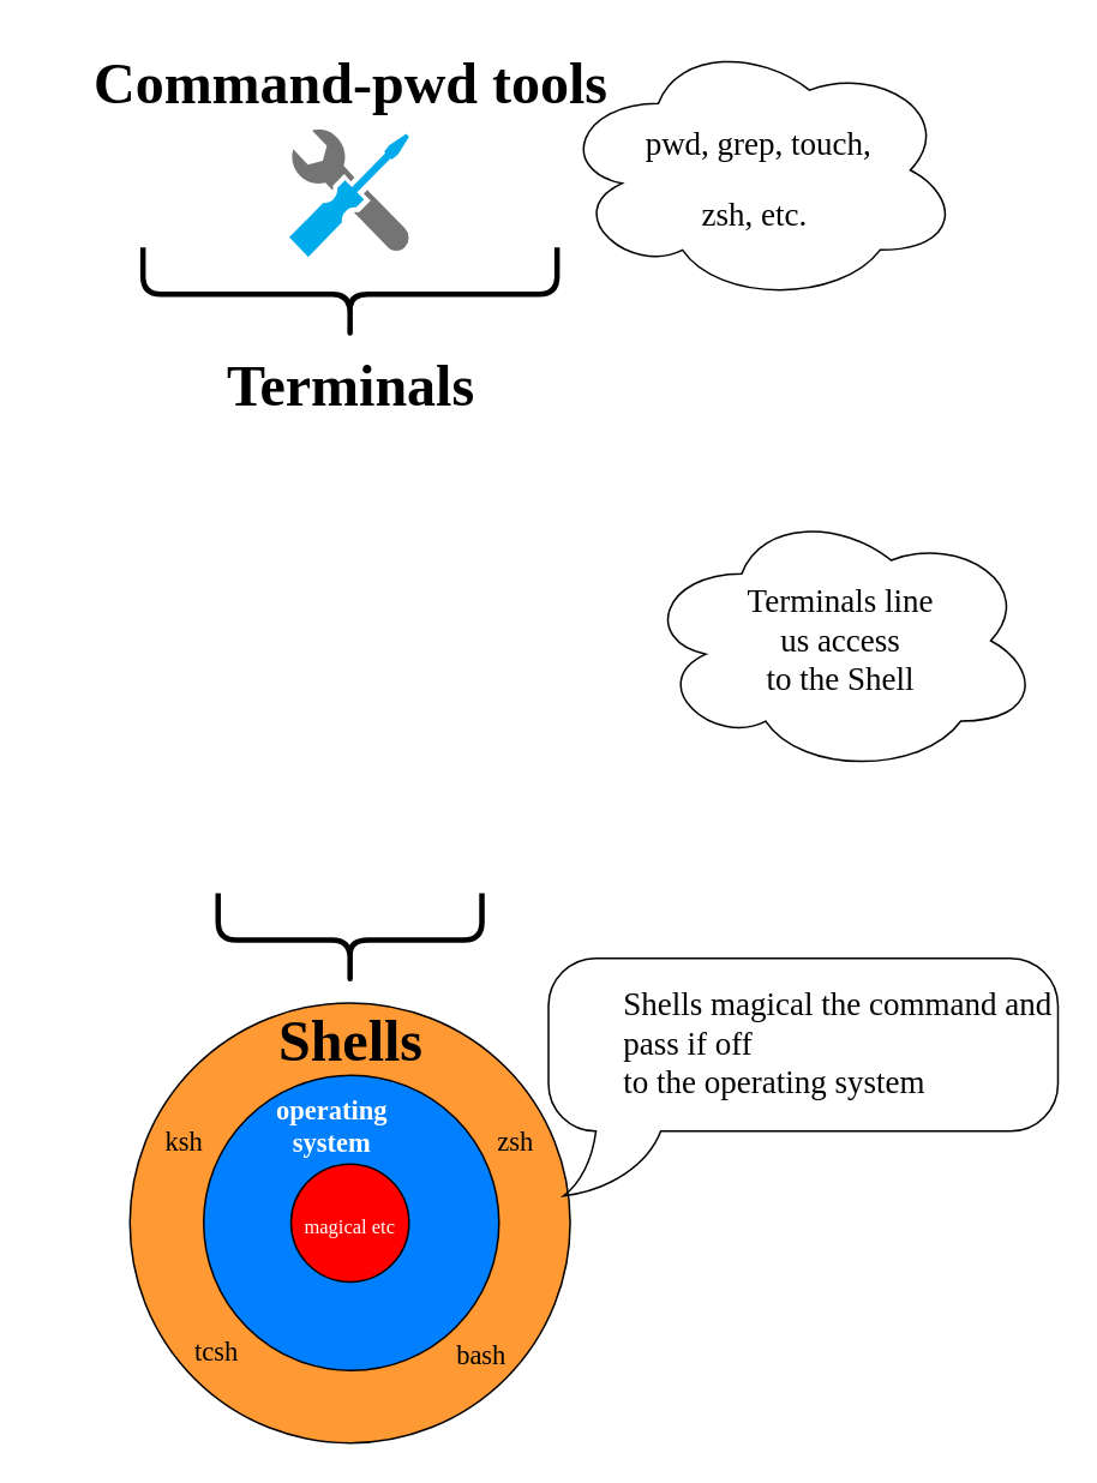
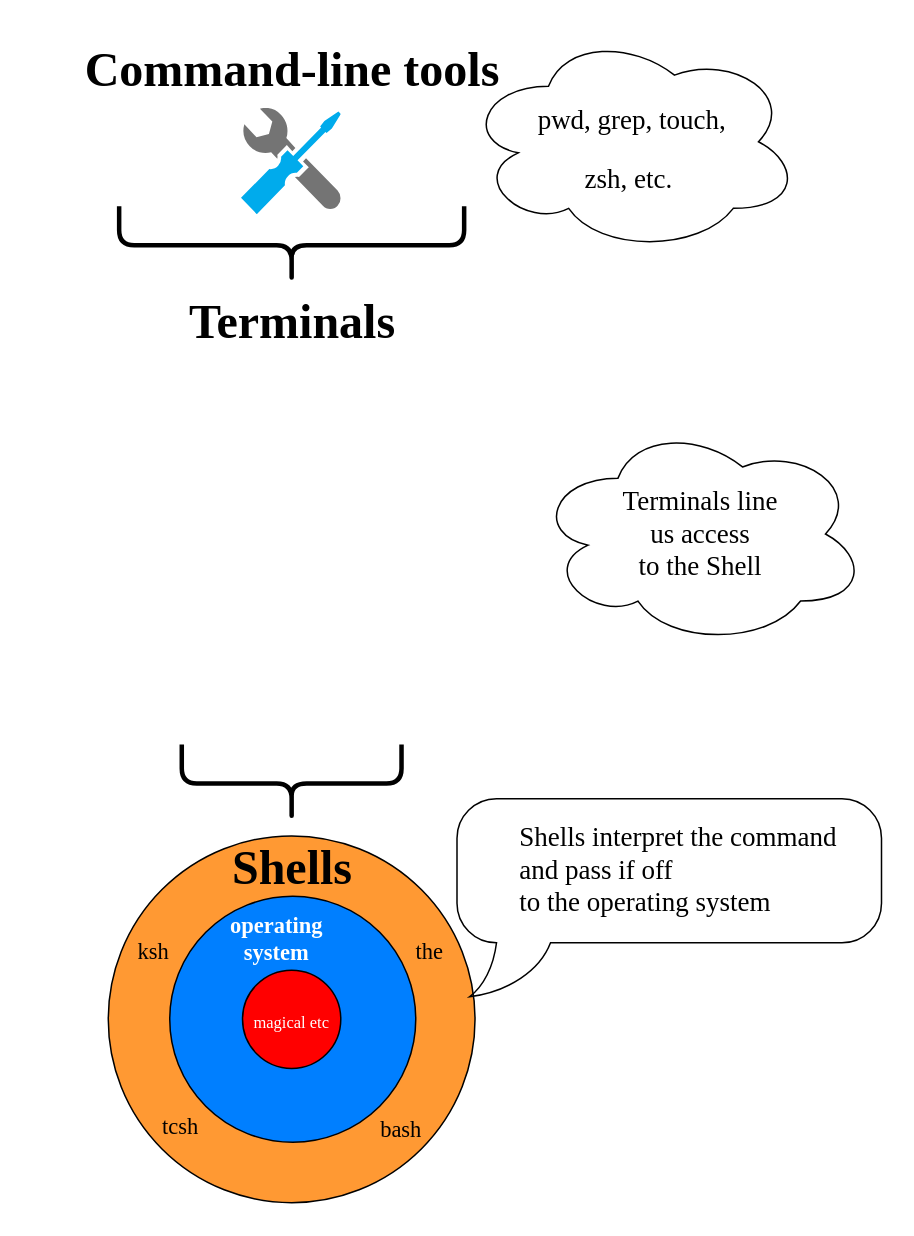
- <mxCell id="4" value="Command-pwd tools" style="text;html=1;strokeColor=none;fillColor=none;align=center;verticalAlign=middle;whiteSpace=wrap;rounded=0;fontFamily=Ubuntu Mono;fontSize=32;fontStyle=1" vertex="1" parent="1"><mxGeometry x="28" y="20" width="333" height="52" as="geometry" /></mxCell>
+ <mxCell id="4" value="Command-line tools" style="text;html=1;strokeColor=none;fillColor=none;align=center;verticalAlign=middle;whiteSpace=wrap;rounded=0;fontFamily=Ubuntu Mono;fontSize=32;fontStyle=1" vertex="1" parent="1"><mxGeometry x="28" y="20" width="333" height="52" as="geometry" /></mxCell>
- <mxCell id="19" value="&lt;blockquote style=&quot;margin: 0 0 0 40px ; border: none ; padding: 0px&quot;&gt;&lt;div&gt;&lt;font color=&quot;#000000&quot; style=&quot;font-size: 18px&quot;&gt;Shells magical the command and pass if off&amp;nbsp;&lt;/font&gt;&lt;/div&gt;&lt;div&gt;&lt;font color=&quot;#000000&quot; style=&quot;font-size: 18px&quot;&gt;to the operating system&lt;/font&gt;&lt;/div&gt;&lt;/blockquote&gt;" style="whiteSpace=wrap;html=1;shape=mxgraph.basic.roundRectCallout;dx=21.6;dy=36;size=26.35;boundedLbl=1;fontFamily=Ubuntu Mono;fontSize=15;fontColor=#FFFFFF;strokeWidth=1;fillColor=none;align=left;" vertex="1" parent="1"><mxGeometry x="304" y="532" width="283" height="132" as="geometry" /></mxCell>
+ <mxCell id="19" value="&lt;blockquote style=&quot;margin: 0 0 0 40px ; border: none ; padding: 0px&quot;&gt;&lt;div&gt;&lt;font color=&quot;#000000&quot; style=&quot;font-size: 18px&quot;&gt;Shells interpret the command and pass if off&amp;nbsp;&lt;/font&gt;&lt;/div&gt;&lt;div&gt;&lt;font color=&quot;#000000&quot; style=&quot;font-size: 18px&quot;&gt;to the operating system&lt;/font&gt;&lt;/div&gt;&lt;/blockquote&gt;" style="whiteSpace=wrap;html=1;shape=mxgraph.basic.roundRectCallout;dx=21.6;dy=36;size=26.35;boundedLbl=1;fontFamily=Ubuntu Mono;fontSize=15;fontColor=#FFFFFF;strokeWidth=1;fillColor=none;align=left;" vertex="1" parent="1"><mxGeometry x="304" y="532" width="283" height="132" as="geometry" /></mxCell>
- <mxCell id="12" value="zsh" style="text;html=1;strokeColor=none;fillColor=none;align=center;verticalAlign=middle;whiteSpace=wrap;rounded=0;fontFamily=Ubuntu Mono;fontSize=15;" vertex="1" parent="1"><mxGeometry x="256.02" y="618" width="60" height="30" as="geometry" /></mxCell>
+ <mxCell id="12" value="the" style="text;html=1;strokeColor=none;fillColor=none;align=center;verticalAlign=middle;whiteSpace=wrap;rounded=0;fontFamily=Ubuntu Mono;fontSize=15;" vertex="1" parent="1"><mxGeometry x="256.02" y="618" width="60" height="30" as="geometry" /></mxCell>
